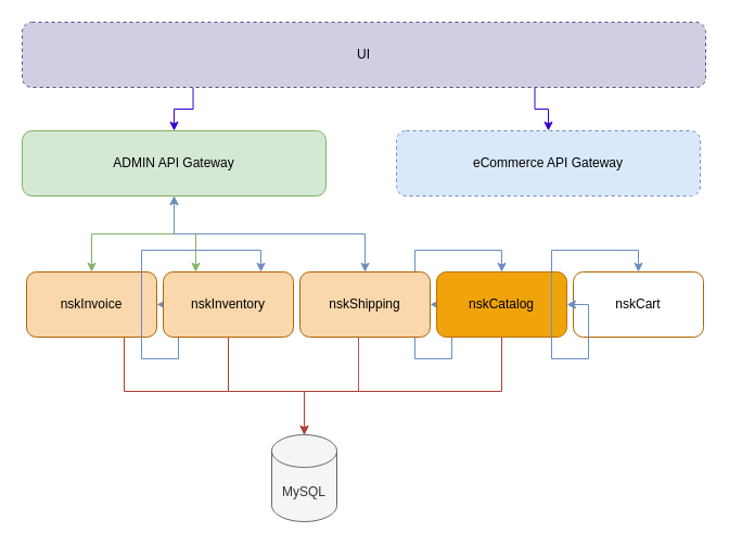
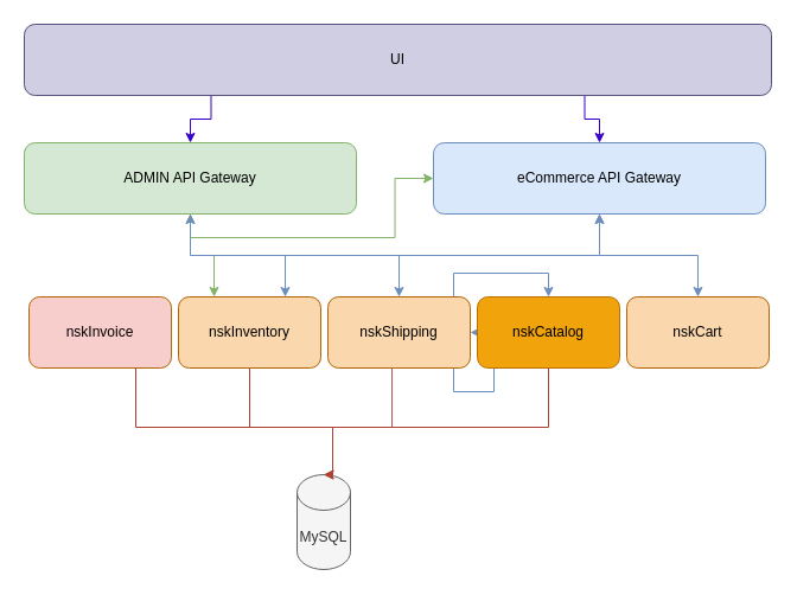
- <mxCell id="21" value="UI" style="rounded=1;whiteSpace=wrap;html=1;fillColor=#d0cee2;strokeColor=#56517e;dashed=1;" parent="1" vertex="1"><mxGeometry x="20" y="20" width="630" height="60" as="geometry" /></mxCell>
+ <mxCell id="21" value="UI" style="rounded=1;whiteSpace=wrap;html=1;fillColor=#d0cee2;strokeColor=#56517e;" parent="1" vertex="1"><mxGeometry x="20" y="20" width="630" height="60" as="geometry" /></mxCell>
- <mxCell id="15" value="eCommerce API Gateway" style="rounded=1;whiteSpace=wrap;html=1;fillColor=#dae8fc;strokeColor=#6c8ebf;dashed=1;" parent="1" vertex="1"><mxGeometry x="365" y="120" width="280" height="60" as="geometry" /></mxCell>
+ <mxCell id="15" value="eCommerce API Gateway" style="rounded=1;whiteSpace=wrap;html=1;fillColor=#dae8fc;strokeColor=#6c8ebf;" parent="1" vertex="1"><mxGeometry x="365" y="120" width="280" height="60" as="geometry" /></mxCell>
- <mxCell id="13" style="edgeStyle=orthogonalEdgeStyle;rounded=0;orthogonalLoop=1;jettySize=auto;html=1;exitX=0.5;exitY=1;exitDx=0;exitDy=0;entryX=0.5;entryY=0;entryDx=0;entryDy=0;fillColor=#d5e8d4;strokeColor=#82b366;" parent="1" source="14" target="3" edge="1"><mxGeometry relative="1" as="geometry" /></mxCell>
+ <mxCell id="13" style="edgeStyle=orthogonalEdgeStyle;rounded=0;orthogonalLoop=1;jettySize=auto;html=1;exitX=0.5;exitY=1;exitDx=0;exitDy=0;fillColor=#d5e8d4;strokeColor=#82b366;" parent="1" source="14" target="15" edge="1"><mxGeometry relative="1" as="geometry" /></mxCell>
- <mxCell id="7" style="edgeStyle=orthogonalEdgeStyle;rounded=0;orthogonalLoop=1;jettySize=auto;html=1;exitX=0.75;exitY=0;exitDx=0;exitDy=0;startArrow=classic;startFill=1;fillColor=#dae8fc;strokeColor=#6c8ebf;" parent="1" source="8" target="3" edge="1"><mxGeometry relative="1" as="geometry" /></mxCell>
+ <mxCell id="7" style="edgeStyle=orthogonalEdgeStyle;rounded=0;orthogonalLoop=1;jettySize=auto;html=1;exitX=0.75;exitY=0;exitDx=0;exitDy=0;startArrow=classic;startFill=1;fillColor=#dae8fc;strokeColor=#6c8ebf;" parent="1" source="8" target="15" edge="1"><mxGeometry relative="1" as="geometry" /></mxCell>
- <mxCell id="3" value="nskInvoice" style="rounded=1;whiteSpace=wrap;html=1;fillColor=#fad7ac;strokeColor=#b46504;" parent="1" vertex="1"><mxGeometry x="24" y="250" width="120" height="60" as="geometry" /></mxCell>
+ <mxCell id="3" value="nskInvoice" style="rounded=1;whiteSpace=wrap;html=1;fillColor=#f8cecc;strokeColor=#b46504;" parent="1" vertex="1"><mxGeometry x="24" y="250" width="120" height="60" as="geometry" /></mxCell>
- <mxCell id="12" value="nskCart" style="rounded=1;whiteSpace=wrap;html=1;fillColor=#ffffff;strokeColor=#b46504;" parent="1" vertex="1"><mxGeometry x="528" y="250" width="120" height="60" as="geometry" /></mxCell>
+ <mxCell id="12" value="nskCart" style="rounded=1;whiteSpace=wrap;html=1;fillColor=#fad7ac;strokeColor=#b46504;" parent="1" vertex="1"><mxGeometry x="528" y="250" width="120" height="60" as="geometry" /></mxCell>
- <mxCell id="16" style="edgeStyle=orthogonalEdgeStyle;rounded=0;orthogonalLoop=1;jettySize=auto;html=1;exitX=0.5;exitY=0;exitDx=0;exitDy=0;startArrow=classic;startFill=1;fillColor=#dae8fc;strokeColor=#6c8ebf;" parent="1" source="12" target="11" edge="1"><mxGeometry relative="1" as="geometry"><mxPoint x="420" y="140" as="targetPoint" /><mxPoint x="460" y="250" as="sourcePoint" /></mxGeometry></mxCell>
+ <mxCell id="16" style="edgeStyle=orthogonalEdgeStyle;rounded=0;orthogonalLoop=1;jettySize=auto;html=1;exitX=0.5;exitY=0;exitDx=0;exitDy=0;startArrow=classic;startFill=1;fillColor=#dae8fc;strokeColor=#6c8ebf;" parent="1" source="12" target="15" edge="1"><mxGeometry relative="1" as="geometry"><mxPoint x="420" y="140" as="targetPoint" /><mxPoint x="460" y="250" as="sourcePoint" /></mxGeometry></mxCell>
- <mxCell id="4" value="MySQL" style="shape=cylinder3;whiteSpace=wrap;html=1;boundedLbl=1;backgroundOutline=1;size=15;fillColor=#f5f5f5;strokeColor=#666666;fontColor=#333333;" parent="1" vertex="1"><mxGeometry x="250" y="400" width="60" height="80" as="geometry" /></mxCell>
+ <mxCell id="4" value="MySQL" style="shape=cylinder3;whiteSpace=wrap;html=1;boundedLbl=1;backgroundOutline=1;size=15;fillColor=#f5f5f5;strokeColor=#666666;fontColor=#333333;" parent="1" vertex="1"><mxGeometry x="250" y="400" width="45" height="80" as="geometry" /></mxCell>
